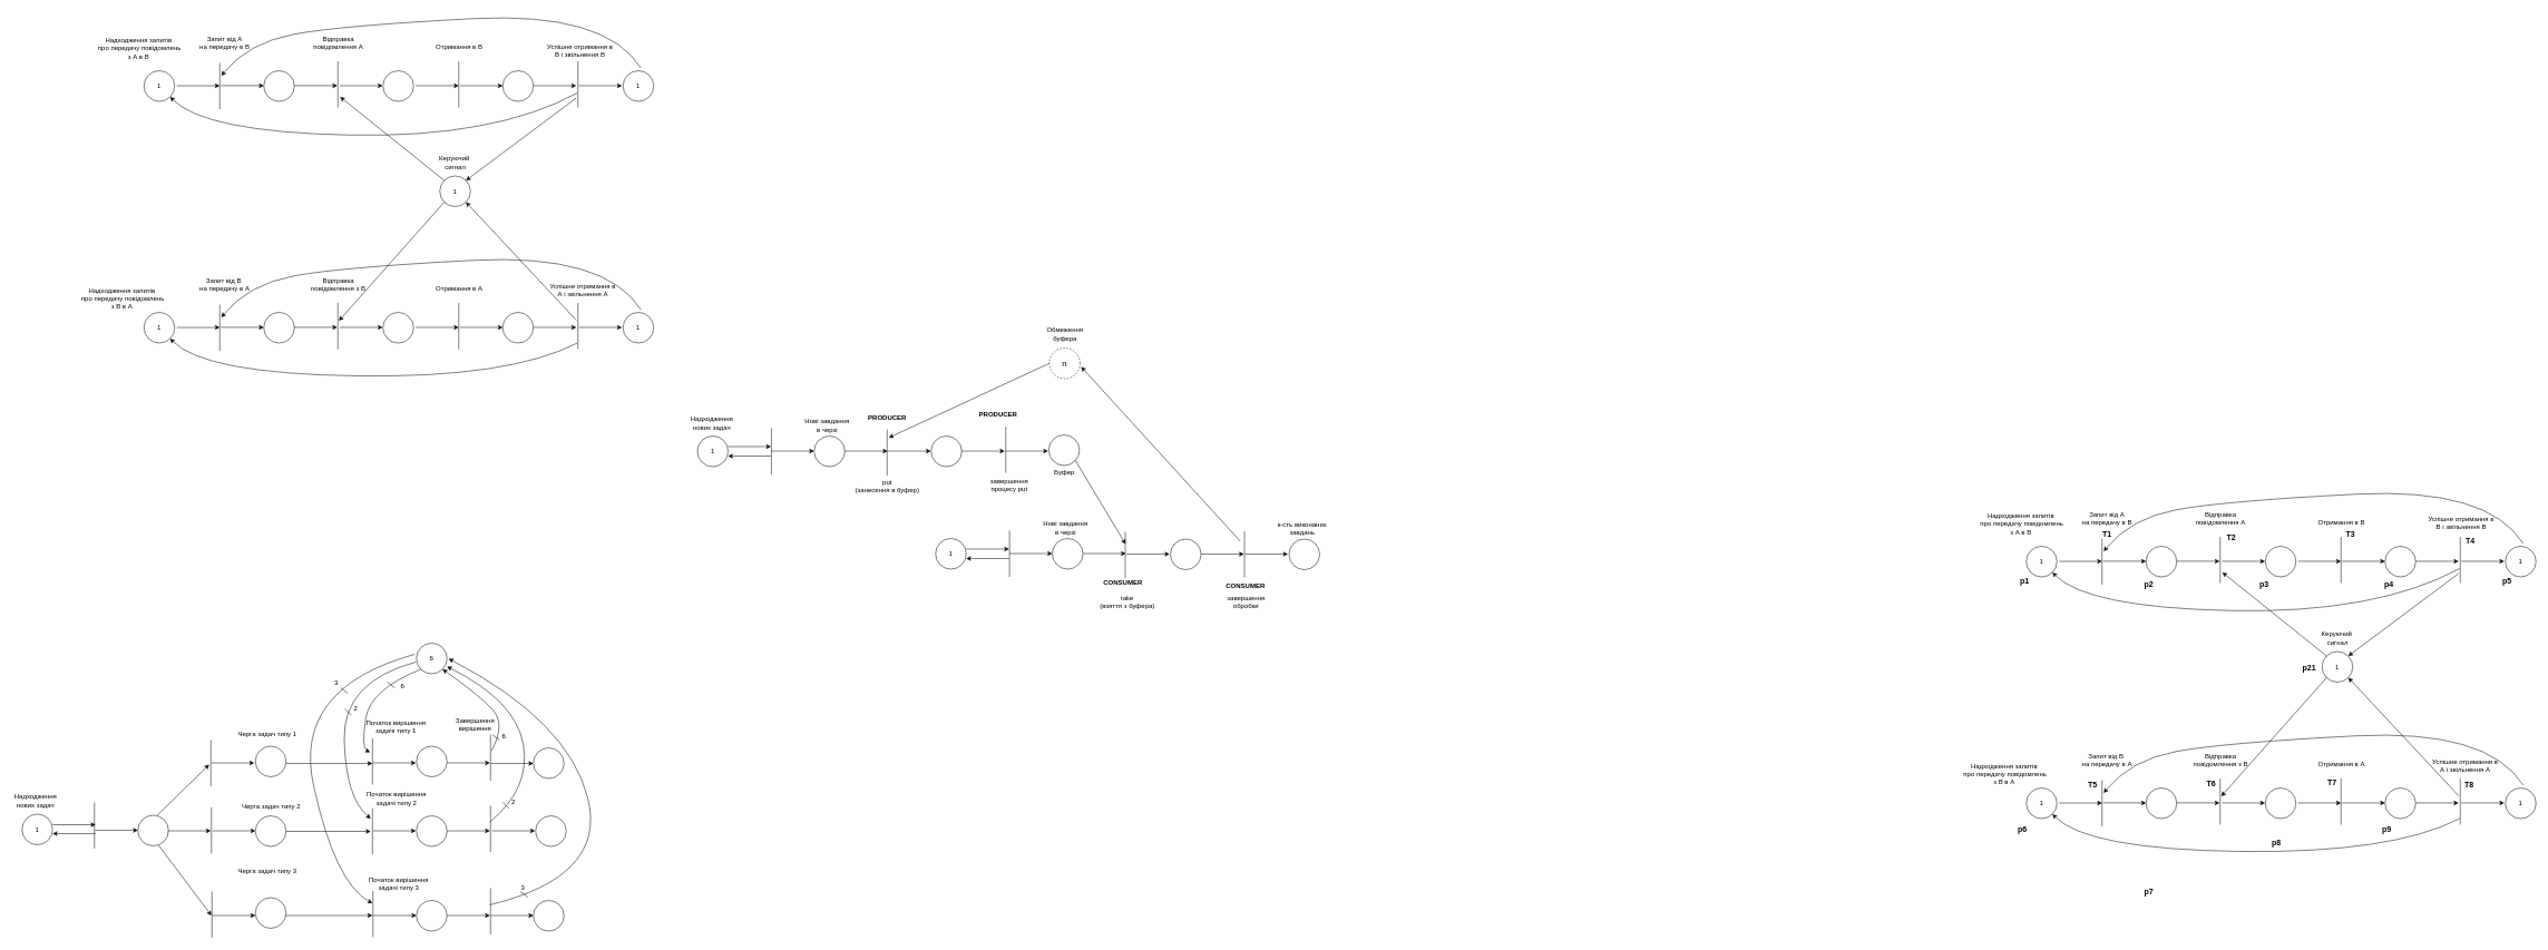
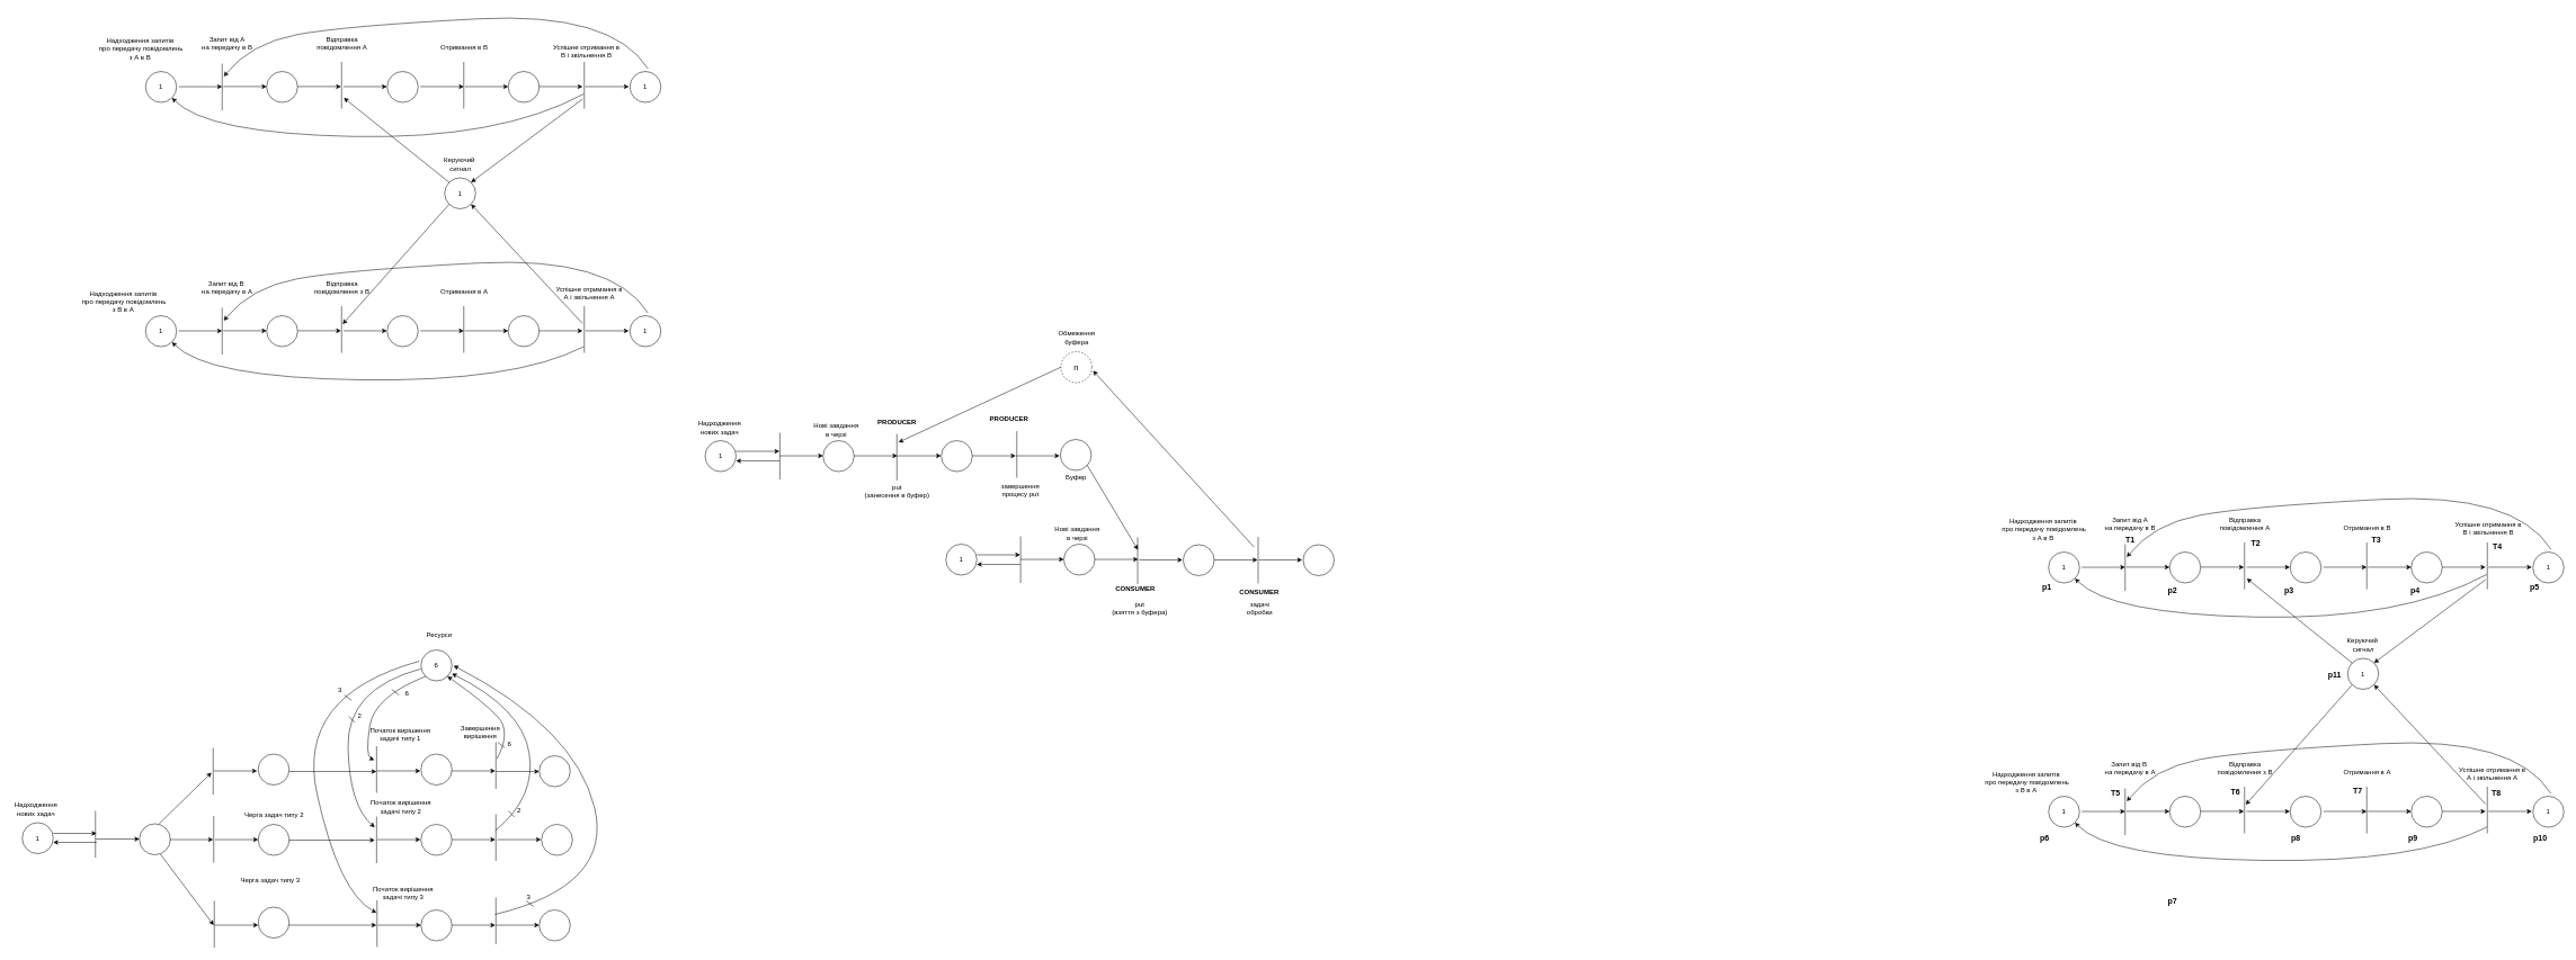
- <mxCell id="150" value="к-сть виконаних&lt;br&gt;завдань" style="text;html=1;align=center;verticalAlign=middle;resizable=0;points=[];autosize=1;fontSize=12;" parent="1" vertex="1"><mxGeometry x="2287.5" y="932" width="98" height="32" as="geometry" /></mxCell>
- <mxCell id="169" value="take&lt;br&gt;(взяття з буфера)" style="text;html=1;align=center;verticalAlign=middle;resizable=0;points=[];autosize=1;fontSize=12;" parent="1" vertex="1"><mxGeometry x="1969" y="1064" width="108" height="32" as="geometry" /></mxCell>
+ <mxCell id="169" value="put&lt;br&gt;(взяття з буфера)" style="text;html=1;align=center;verticalAlign=middle;resizable=0;points=[];autosize=1;fontSize=12;" parent="1" vertex="1"><mxGeometry x="1969" y="1064" width="108" height="32" as="geometry" /></mxCell>
- <mxCell id="145" value="завершення &lt;br&gt;обробки" style="text;html=1;align=center;verticalAlign=middle;resizable=0;points=[];autosize=1;fontSize=12;" parent="1" vertex="1"><mxGeometry x="2197" y="1064" width="78" height="32" as="geometry" /></mxCell>
+ <mxCell id="145" value="задачі &lt;br&gt;обробки" style="text;html=1;align=center;verticalAlign=middle;resizable=0;points=[];autosize=1;fontSize=12;" parent="1" vertex="1"><mxGeometry x="2197" y="1064" width="78" height="32" as="geometry" /></mxCell>
+ <mxCell id="171" value="Ресурси" style="text;html=1;align=center;verticalAlign=middle;resizable=0;points=[];autosize=1;fontSize=12;" parent="1" vertex="1"><mxGeometry x="751" y="1118" width="55" height="18" as="geometry" /></mxCell>
- <mxCell id="244" value="&lt;span style=&quot;font-size: 14px&quot;&gt;&lt;b&gt;p21&lt;br&gt;&lt;/b&gt;&lt;/span&gt;" style="text;whiteSpace=wrap;html=1;align=center;fontSize=12;" parent="1" vertex="1"><mxGeometry x="4132" y="1184" width="26" height="25" as="geometry" /></mxCell>
+ <mxCell id="244" value="&lt;span style=&quot;font-size: 14px&quot;&gt;&lt;b&gt;p11&lt;br&gt;&lt;/b&gt;&lt;/span&gt;" style="text;whiteSpace=wrap;html=1;align=center;fontSize=12;" parent="1" vertex="1"><mxGeometry x="4132" y="1184" width="26" height="25" as="geometry" /></mxCell>
- <mxCell id="64" value="&lt;font style=&quot;font-size: 12px&quot;&gt;Черга задач типу 1&lt;br&gt;&lt;/font&gt;" style="text;html=1;align=center;verticalAlign=middle;resizable=0;points=[];autosize=1;fontSize=12;" parent="1" vertex="1"><mxGeometry x="421" y="1308" width="115" height="18" as="geometry" /></mxCell>
+ <mxCell id="243" value="&lt;span style=&quot;font-size: 14px&quot;&gt;&lt;b&gt;p10&lt;br&gt;&lt;/b&gt;&lt;/span&gt;" style="text;whiteSpace=wrap;html=1;align=center;fontSize=12;" parent="1" vertex="1"><mxGeometry x="4497" y="1473" width="26" height="25" as="geometry" /></mxCell>
- <mxCell id="241" value="&lt;span style=&quot;font-size: 14px&quot;&gt;&lt;b&gt;p8&lt;br&gt;&lt;/b&gt;&lt;/span&gt;" style="text;whiteSpace=wrap;html=1;align=center;fontSize=12;" parent="1" vertex="1"><mxGeometry x="4073" y="1498" width="26" height="25" as="geometry" /></mxCell>
+ <mxCell id="241" value="&lt;span style=&quot;font-size: 14px&quot;&gt;&lt;b&gt;p8&lt;br&gt;&lt;/b&gt;&lt;/span&gt;" style="text;whiteSpace=wrap;html=1;align=center;fontSize=12;" parent="1" vertex="1"><mxGeometry x="4063" y="1473" width="26" height="25" as="geometry" /></mxCell>
